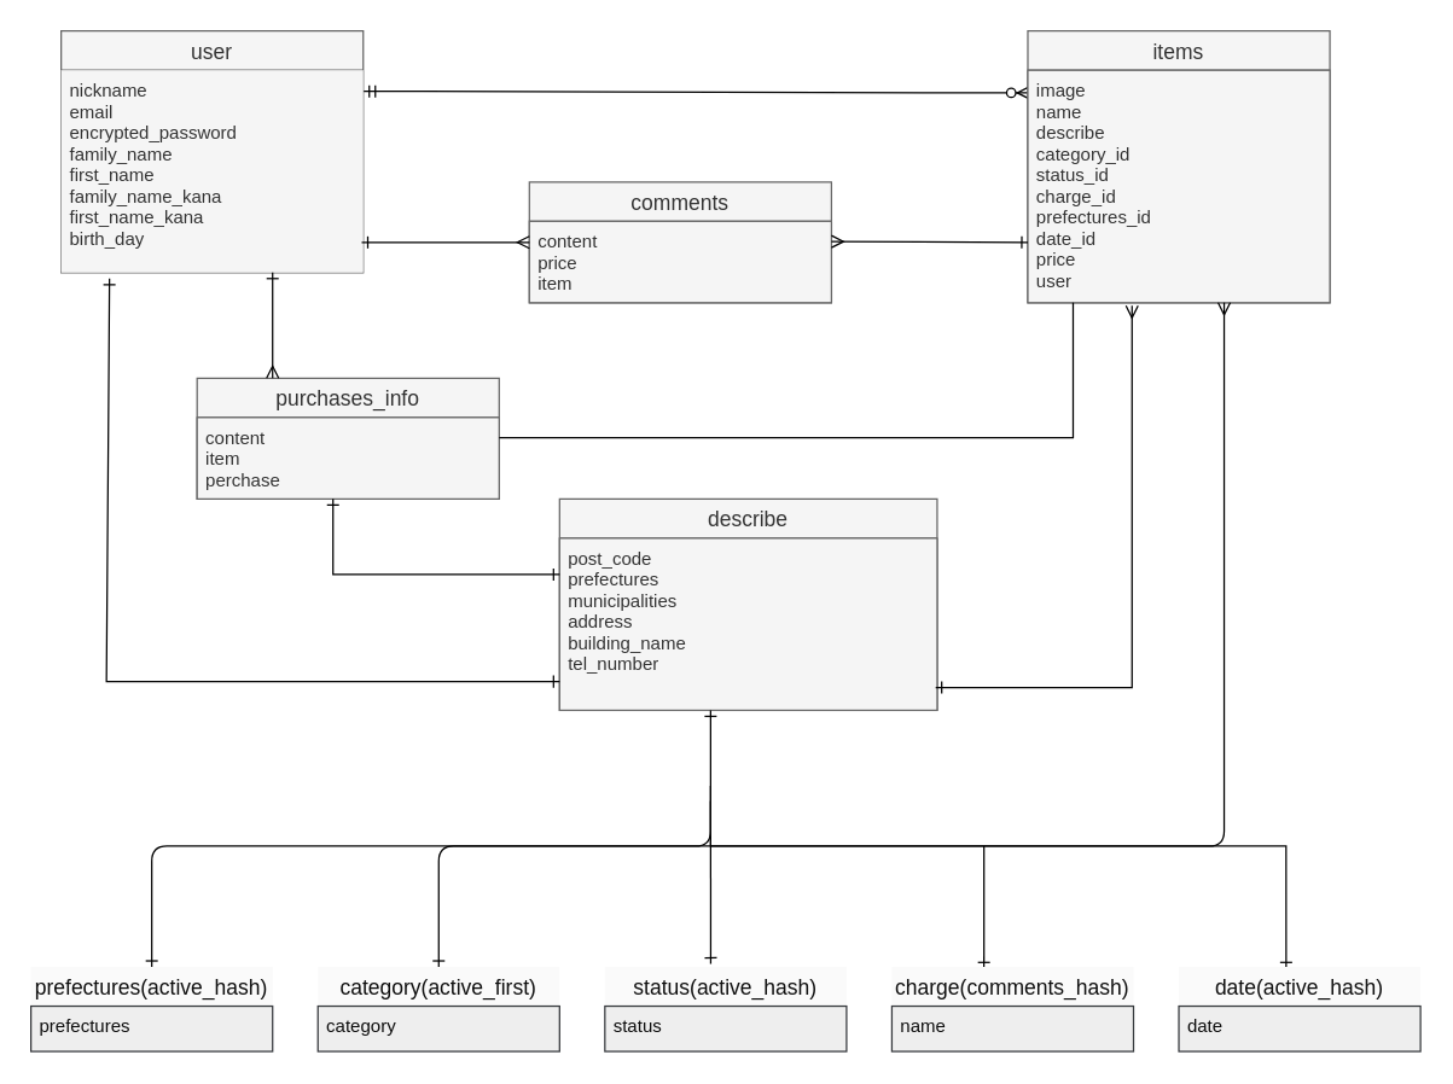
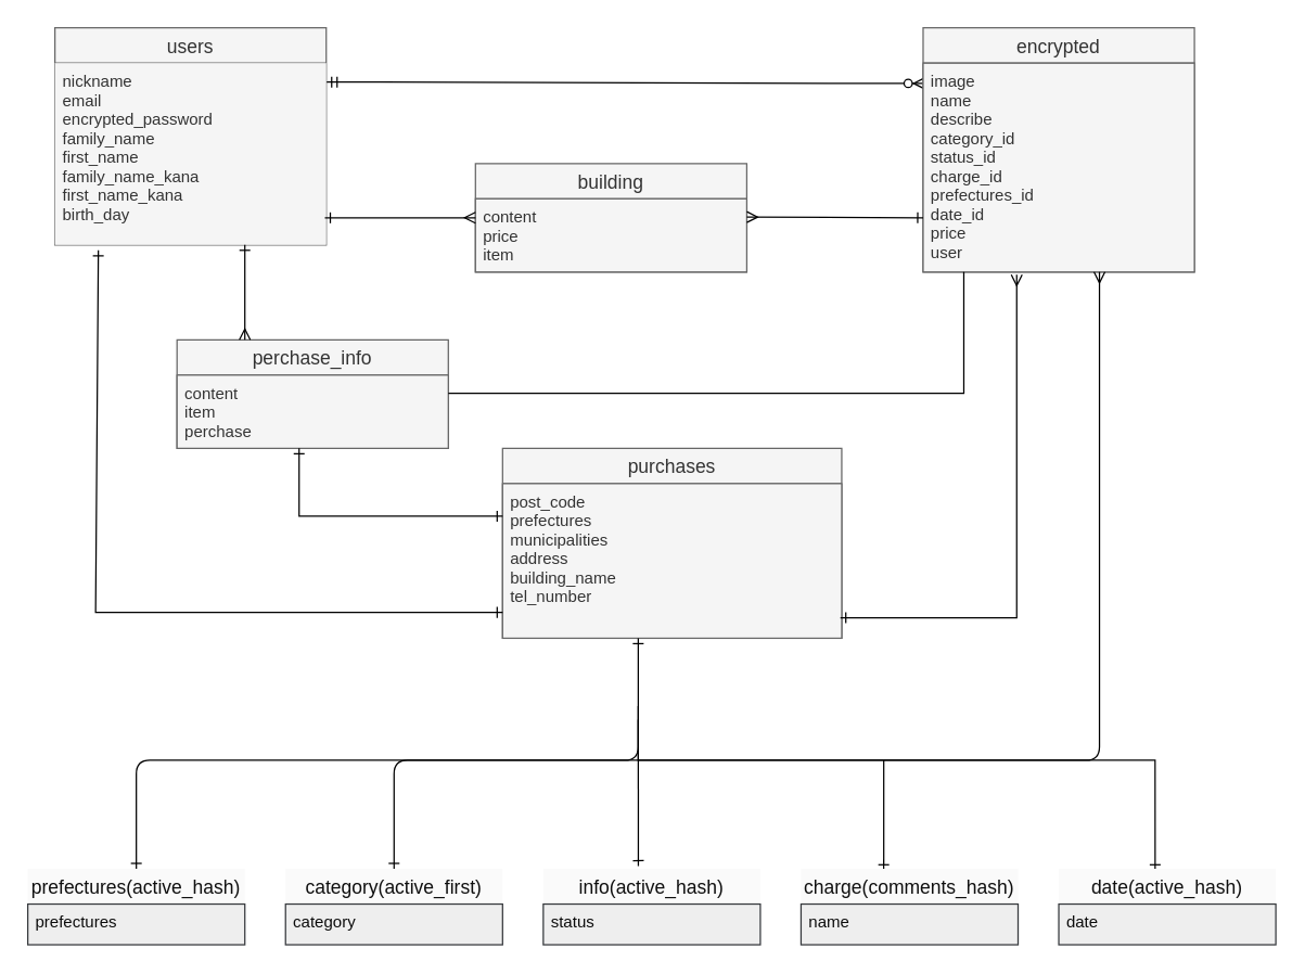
- <mxCell id="7" value="user" style="swimlane;fontStyle=0;childLayout=stackLayout;horizontal=1;startSize=26;horizontalStack=0;resizeParent=1;resizeParentMax=0;resizeLast=0;collapsible=1;marginBottom=0;align=center;fontSize=14;fillColor=#f5f5f5;fontColor=#333333;strokeColor=#666666;" parent="1" vertex="1"><mxGeometry x="40" y="20" width="200" height="160" as="geometry" /></mxCell>
+ <mxCell id="7" value="users" style="swimlane;fontStyle=0;childLayout=stackLayout;horizontal=1;startSize=26;horizontalStack=0;resizeParent=1;resizeParentMax=0;resizeLast=0;collapsible=1;marginBottom=0;align=center;fontSize=14;fillColor=#f5f5f5;fontColor=#333333;strokeColor=#666666;" parent="1" vertex="1"><mxGeometry x="40" y="20" width="200" height="160" as="geometry" /></mxCell>
- <mxCell id="9" value="items" style="swimlane;fontStyle=0;childLayout=stackLayout;horizontal=1;startSize=26;horizontalStack=0;resizeParent=1;resizeParentMax=0;resizeLast=0;collapsible=1;marginBottom=0;align=center;fontSize=14;fillColor=#f5f5f5;fontColor=#333333;strokeColor=#666666;" parent="1" vertex="1"><mxGeometry x="680" y="20" width="200" height="180" as="geometry" /></mxCell>
+ <mxCell id="9" value="encrypted" style="swimlane;fontStyle=0;childLayout=stackLayout;horizontal=1;startSize=26;horizontalStack=0;resizeParent=1;resizeParentMax=0;resizeLast=0;collapsible=1;marginBottom=0;align=center;fontSize=14;fillColor=#f5f5f5;fontColor=#333333;strokeColor=#666666;" parent="1" vertex="1"><mxGeometry x="680" y="20" width="200" height="180" as="geometry" /></mxCell>
- <mxCell id="11" value="comments" style="swimlane;fontStyle=0;childLayout=stackLayout;horizontal=1;startSize=26;horizontalStack=0;resizeParent=1;resizeParentMax=0;resizeLast=0;collapsible=1;marginBottom=0;align=center;fontSize=14;fillColor=#f5f5f5;fontColor=#333333;strokeColor=#666666;" vertex="1" parent="1"><mxGeometry x="350" y="120" width="200" height="80" as="geometry" /></mxCell>
+ <mxCell id="11" value="building" style="swimlane;fontStyle=0;childLayout=stackLayout;horizontal=1;startSize=26;horizontalStack=0;resizeParent=1;resizeParentMax=0;resizeLast=0;collapsible=1;marginBottom=0;align=center;fontSize=14;fillColor=#f5f5f5;fontColor=#333333;strokeColor=#666666;" vertex="1" parent="1"><mxGeometry x="350" y="120" width="200" height="80" as="geometry" /></mxCell>
- <mxCell id="32" value="purchases_info" style="swimlane;fontStyle=0;childLayout=stackLayout;horizontal=1;startSize=26;horizontalStack=0;resizeParent=1;resizeParentMax=0;resizeLast=0;collapsible=1;marginBottom=0;align=center;fontSize=14;fillColor=#f5f5f5;fontColor=#333333;strokeColor=#666666;" vertex="1" parent="1"><mxGeometry x="130" y="250" width="200" height="80" as="geometry" /></mxCell>
+ <mxCell id="32" value="perchase_info" style="swimlane;fontStyle=0;childLayout=stackLayout;horizontal=1;startSize=26;horizontalStack=0;resizeParent=1;resizeParentMax=0;resizeLast=0;collapsible=1;marginBottom=0;align=center;fontSize=14;fillColor=#f5f5f5;fontColor=#333333;strokeColor=#666666;" vertex="1" parent="1"><mxGeometry x="130" y="250" width="200" height="80" as="geometry" /></mxCell>
- <mxCell id="5" value="describe" style="swimlane;fontStyle=0;childLayout=stackLayout;horizontal=1;startSize=26;horizontalStack=0;resizeParent=1;resizeParentMax=0;resizeLast=0;collapsible=1;marginBottom=0;align=center;fontSize=14;fillColor=#f5f5f5;fontColor=#333333;strokeColor=#666666;" parent="1" vertex="1"><mxGeometry x="370" y="330" width="250" height="140" as="geometry" /></mxCell>
+ <mxCell id="5" value="purchases" style="swimlane;fontStyle=0;childLayout=stackLayout;horizontal=1;startSize=26;horizontalStack=0;resizeParent=1;resizeParentMax=0;resizeLast=0;collapsible=1;marginBottom=0;align=center;fontSize=14;fillColor=#f5f5f5;fontColor=#333333;strokeColor=#666666;" parent="1" vertex="1"><mxGeometry x="370" y="330" width="250" height="140" as="geometry" /></mxCell>
- <mxCell id="26" value="status(active_hash)" style="swimlane;fontStyle=0;childLayout=stackLayout;horizontal=1;startSize=26;horizontalStack=0;resizeParent=1;resizeParentMax=0;resizeLast=0;collapsible=1;marginBottom=0;align=center;fontSize=14;fillColor=#FAFAFA;strokeColor=none;fontColor=#0F0F0F;strokeWidth=1;perimeterSpacing=0;" vertex="1" parent="1"><mxGeometry x="400" y="640" width="160" height="56" as="geometry" /></mxCell>
+ <mxCell id="26" value="info(active_hash)" style="swimlane;fontStyle=0;childLayout=stackLayout;horizontal=1;startSize=26;horizontalStack=0;resizeParent=1;resizeParentMax=0;resizeLast=0;collapsible=1;marginBottom=0;align=center;fontSize=14;fillColor=#FAFAFA;strokeColor=none;fontColor=#0F0F0F;strokeWidth=1;perimeterSpacing=0;" vertex="1" parent="1"><mxGeometry x="400" y="640" width="160" height="56" as="geometry" /></mxCell>
